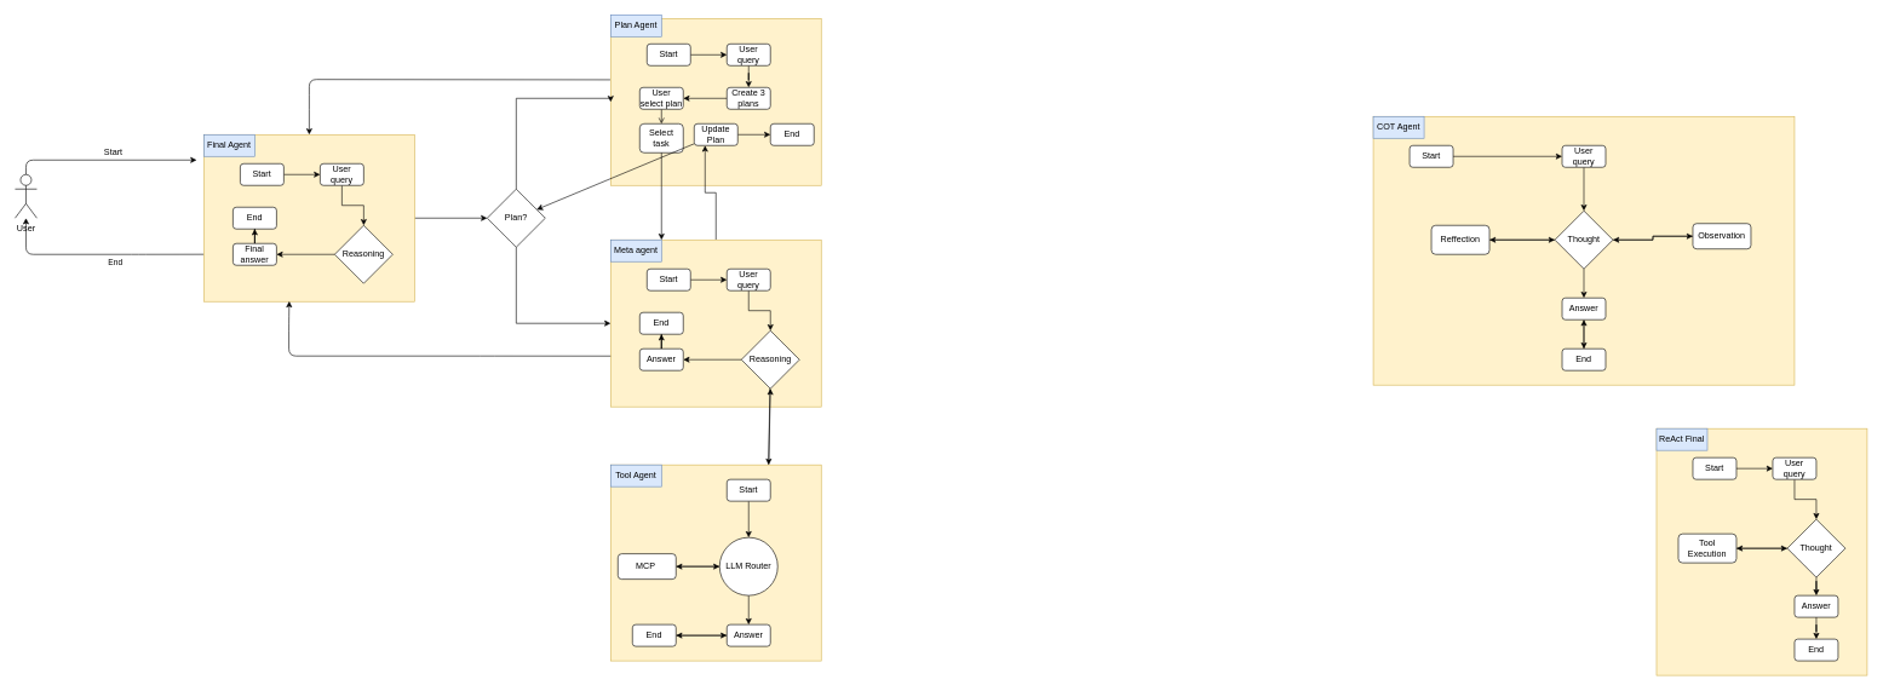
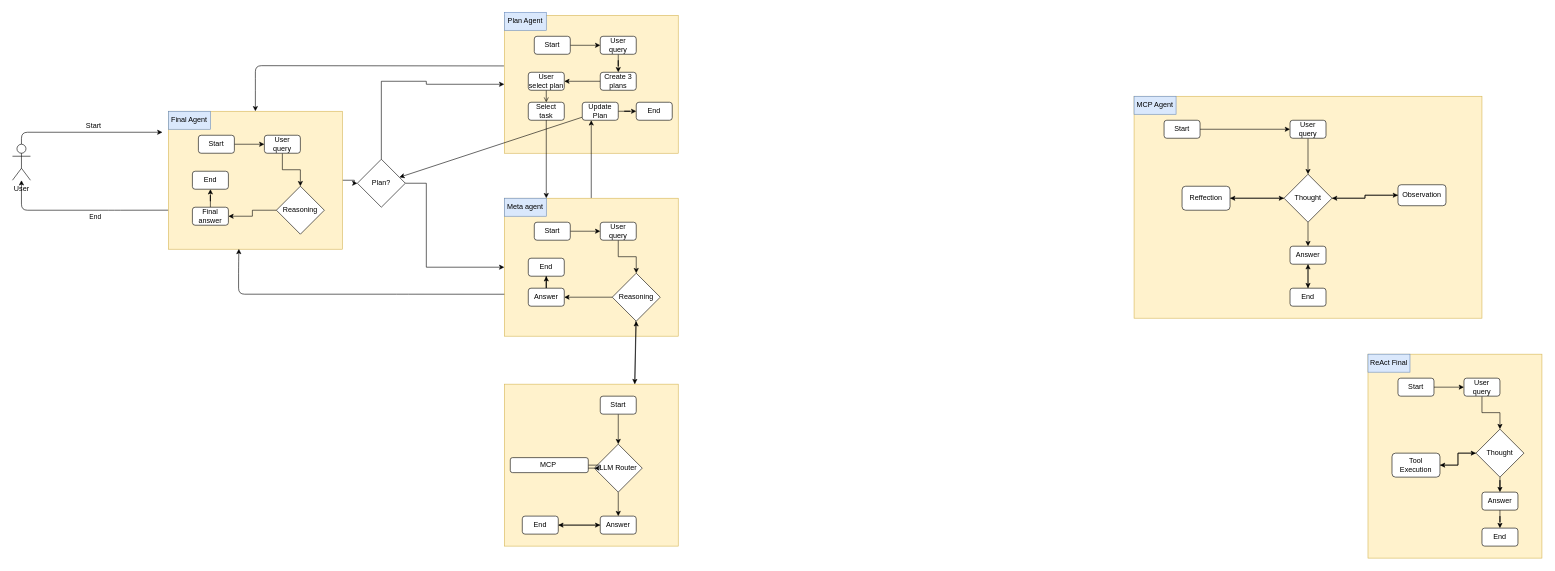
- <mxCell id="31" value="COT Agent" style="text;html=1;align=center;verticalAlign=middle;whiteSpace=wrap;rounded=0;fillColor=#dae8fc;strokeColor=#6c8ebf;" parent="1" vertex="1"><mxGeometry x="1890" y="160" width="70" height="30" as="geometry" /></mxCell>
+ <mxCell id="31" value="MCP Agent" style="text;html=1;align=center;verticalAlign=middle;whiteSpace=wrap;rounded=0;fillColor=#dae8fc;strokeColor=#6c8ebf;" parent="1" vertex="1"><mxGeometry x="1890" y="160" width="70" height="30" as="geometry" /></mxCell>
- <mxCell id="14" value="Update Plan" style="rounded=1;whiteSpace=wrap;html=1;" parent="1" vertex="1"><mxGeometry x="955" y="170" width="60" height="30" as="geometry" /></mxCell>
+ <mxCell id="14" value="Update Plan" style="rounded=1;whiteSpace=wrap;html=1;" parent="1" vertex="1"><mxGeometry x="970" y="170" width="60" height="30" as="geometry" /></mxCell>
- <mxCell id="11" value="Select task" style="rounded=1;whiteSpace=wrap;html=1;" parent="1" vertex="1"><mxGeometry x="880" y="170" width="60" height="40" as="geometry" /></mxCell>
+ <mxCell id="11" value="Select task" style="rounded=1;whiteSpace=wrap;html=1;" parent="1" vertex="1"><mxGeometry x="880" y="170" width="60" height="30" as="geometry" /></mxCell>
- <mxCell id="92" value="Plan?" style="rhombus;whiteSpace=wrap;html=1;" parent="1" vertex="1"><mxGeometry x="670" y="260" width="80" height="80" as="geometry" /></mxCell>
+ <mxCell id="92" value="Plan?" style="rhombus;whiteSpace=wrap;html=1;" parent="1" vertex="1"><mxGeometry x="595" y="265" width="80" height="80" as="geometry" /></mxCell>
- <mxCell id="87" value="Final answer" style="rounded=1;whiteSpace=wrap;html=1;" parent="1" vertex="1"><mxGeometry x="320" y="335" width="60" height="30" as="geometry" /></mxCell>
+ <mxCell id="87" value="Final answer" style="rounded=1;whiteSpace=wrap;html=1;" parent="1" vertex="1"><mxGeometry x="320" y="345" width="60" height="30" as="geometry" /></mxCell>
- <mxCell id="50" value="Tool Agent" style="text;html=1;align=center;verticalAlign=middle;whiteSpace=wrap;rounded=0;fillColor=#dae8fc;strokeColor=#6c8ebf;" parent="1" vertex="1"><mxGeometry x="840" y="640" width="70" height="30" as="geometry" /></mxCell>
- <mxCell id="89" value="Tool Execution" style="rounded=1;whiteSpace=wrap;html=1;" parent="1" vertex="1"><mxGeometry x="2310" y="735" width="80" height="40" as="geometry" /></mxCell>
+ <mxCell id="89" value="Tool Execution" style="rounded=1;whiteSpace=wrap;html=1;" parent="1" vertex="1"><mxGeometry x="2320" y="755" width="80" height="40" as="geometry" /></mxCell>
- <mxCell id="61" value="MCP&amp;nbsp;" style="rounded=1;whiteSpace=wrap;html=1;" parent="1" vertex="1"><mxGeometry x="850" y="762.5" width="80" height="35" as="geometry" /></mxCell>
+ <mxCell id="61" value="MCP&amp;nbsp;" style="rounded=1;whiteSpace=wrap;html=1;" parent="1" vertex="1"><mxGeometry x="850" y="762.5" width="130" height="25" as="geometry" /></mxCell>
- <mxCell id="57" value="LLM Router" style="ellipse;whiteSpace=wrap;html=1;" parent="1" vertex="1"><mxGeometry x="990" y="740" width="80" height="80" as="geometry" /></mxCell>
+ <mxCell id="57" value="LLM Router" style="rhombus;whiteSpace=wrap;html=1;" parent="1" vertex="1"><mxGeometry x="990" y="740" width="80" height="80" as="geometry" /></mxCell>
